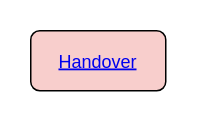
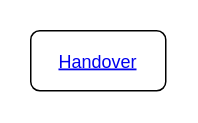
- <mxCell id="2" value="Handover" style="fontColor=#0000EE;fontStyle=4;rounded=1;overflow=hidden;spacing=10;fillColor=#f8cecc;" vertex="1" parent="1"><mxGeometry x="20" y="20" width="90" height="40" as="geometry" /></mxCell>
+ <mxCell id="2" value="Handover" style="fontColor=#0000EE;fontStyle=4;rounded=1;overflow=hidden;spacing=10;" vertex="1" parent="1"><mxGeometry x="20" y="20" width="90" height="40" as="geometry" /></mxCell>
